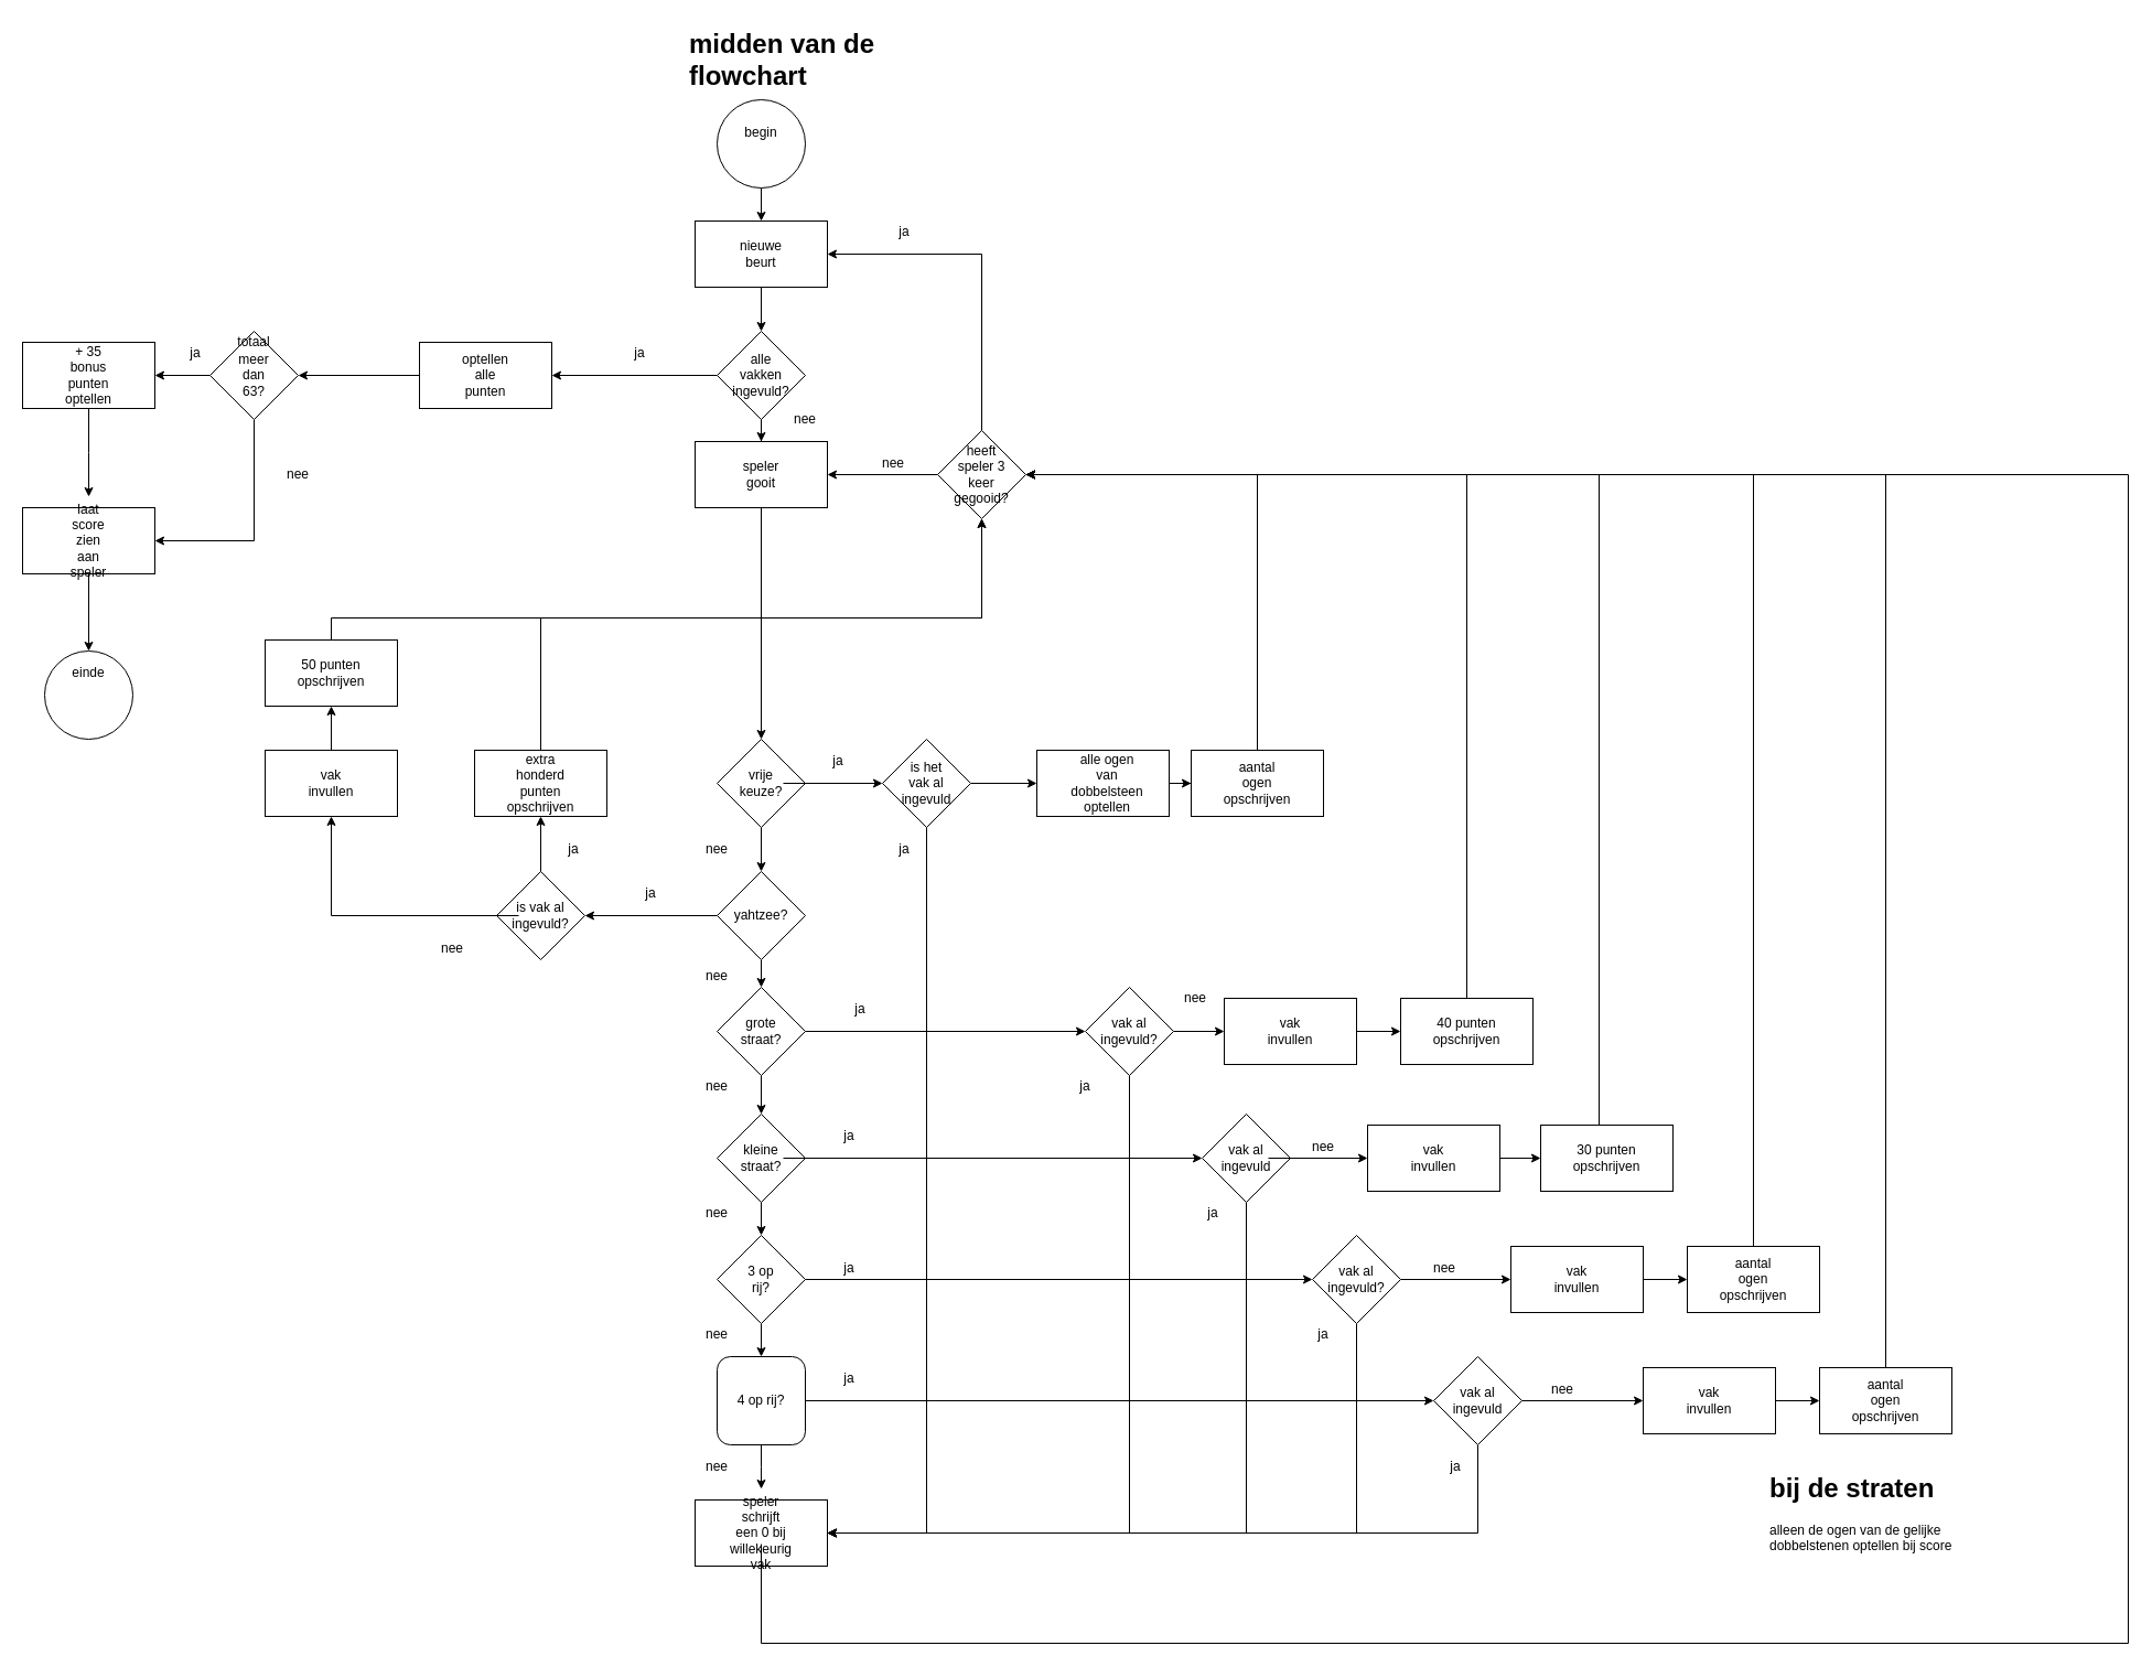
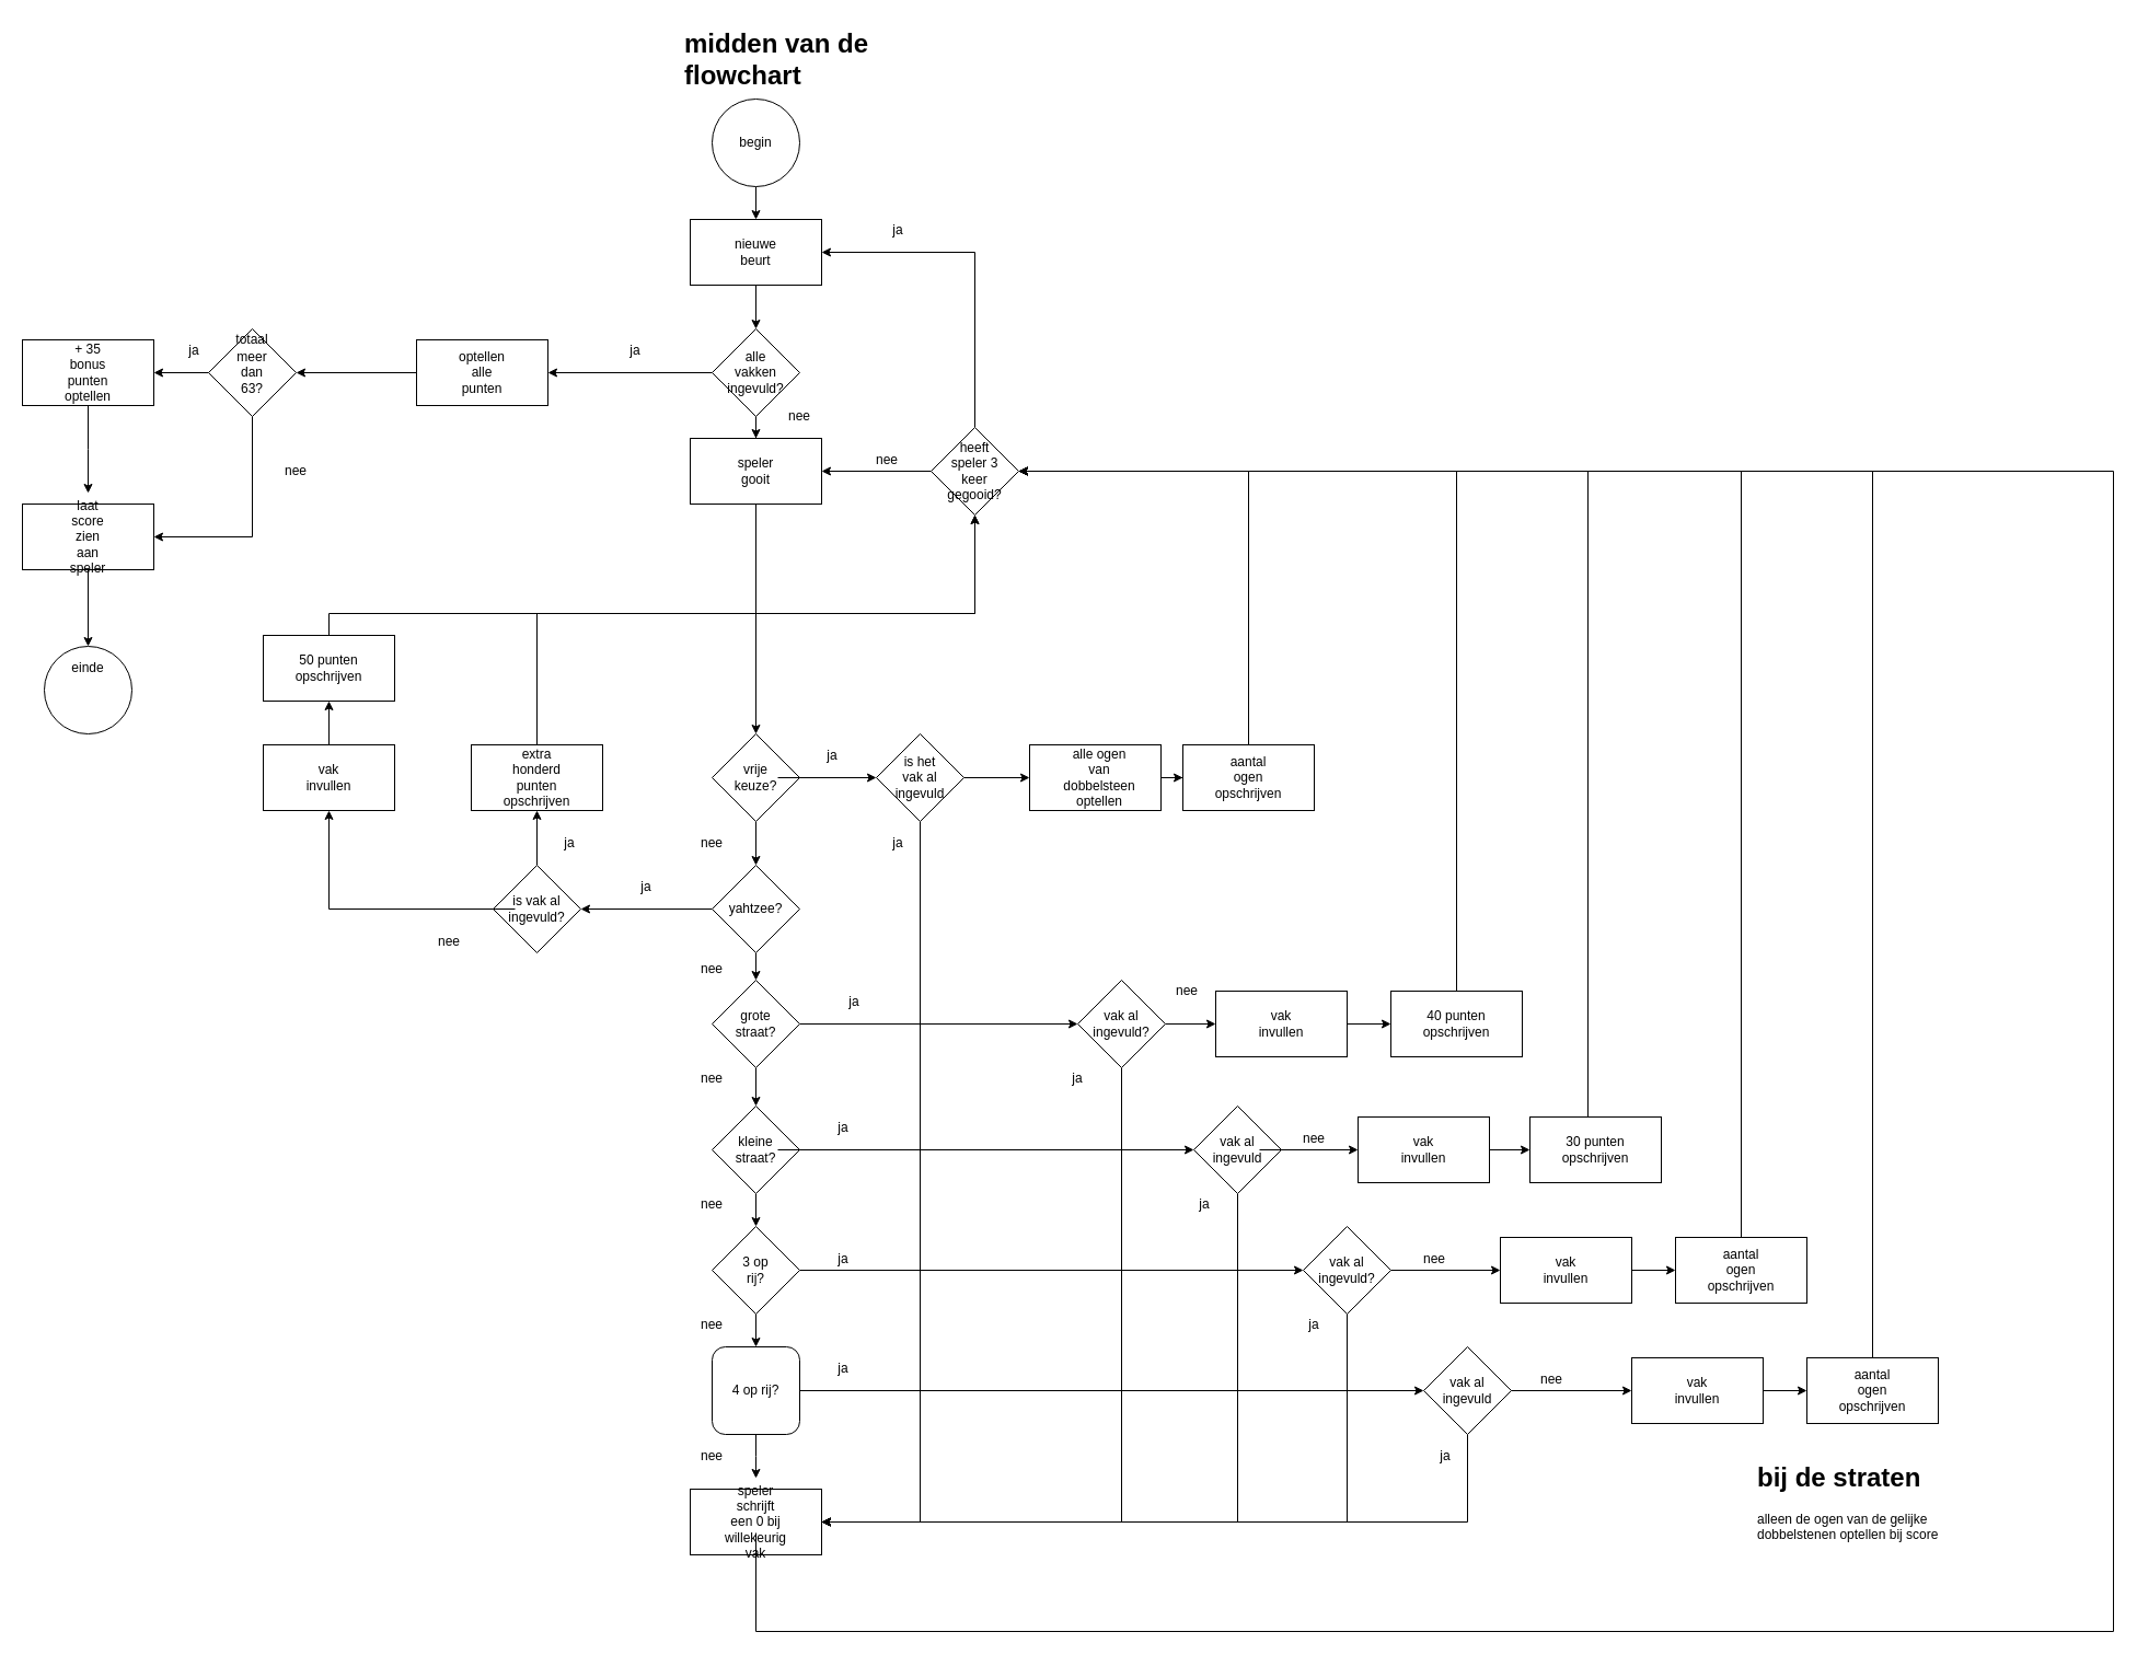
- <mxCell id="35" value="begin" style="text;html=1;strokeColor=none;fillColor=none;align=center;verticalAlign=middle;whiteSpace=wrap;rounded=0;" parent="1" vertex="1"><mxGeometry x="670" y="110" width="40" height="20" as="geometry" /></mxCell>
+ <mxCell id="35" value="begin" style="text;html=1;strokeColor=none;fillColor=none;align=center;verticalAlign=middle;whiteSpace=wrap;rounded=0;" parent="1" vertex="1"><mxGeometry x="670" y="120" width="40" height="20" as="geometry" /></mxCell>
